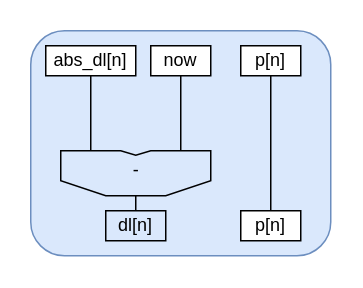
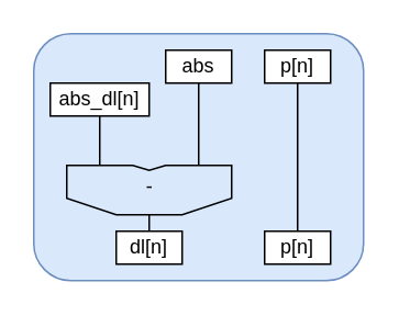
- <mxCell id="3" value="abs_dl[n]" style="rounded=0;whiteSpace=wrap;html=1;" parent="1" vertex="1"><mxGeometry x="30" y="30" width="60" height="20" as="geometry" /></mxCell>
+ <mxCell id="3" value="abs_dl[n]" style="rounded=0;whiteSpace=wrap;html=1;" parent="1" vertex="1"><mxGeometry x="30" y="50" width="60" height="20" as="geometry" /></mxCell>
- <mxCell id="6" value="now" style="rounded=0;whiteSpace=wrap;html=1;" parent="1" vertex="1"><mxGeometry x="100" y="30" width="40" height="20" as="geometry" /></mxCell>
+ <mxCell id="6" value="abs" style="rounded=0;whiteSpace=wrap;html=1;" parent="1" vertex="1"><mxGeometry x="100" y="30" width="40" height="20" as="geometry" /></mxCell>
- <mxCell id="12" value="dl[n]" style="rounded=0;whiteSpace=wrap;html=1;fillColor=#dae8fc;" vertex="1" parent="1"><mxGeometry x="70" y="140" width="40" height="20" as="geometry" /></mxCell>
+ <mxCell id="12" value="dl[n]" style="rounded=0;whiteSpace=wrap;html=1;" vertex="1" parent="1"><mxGeometry x="70" y="140" width="40" height="20" as="geometry" /></mxCell>
